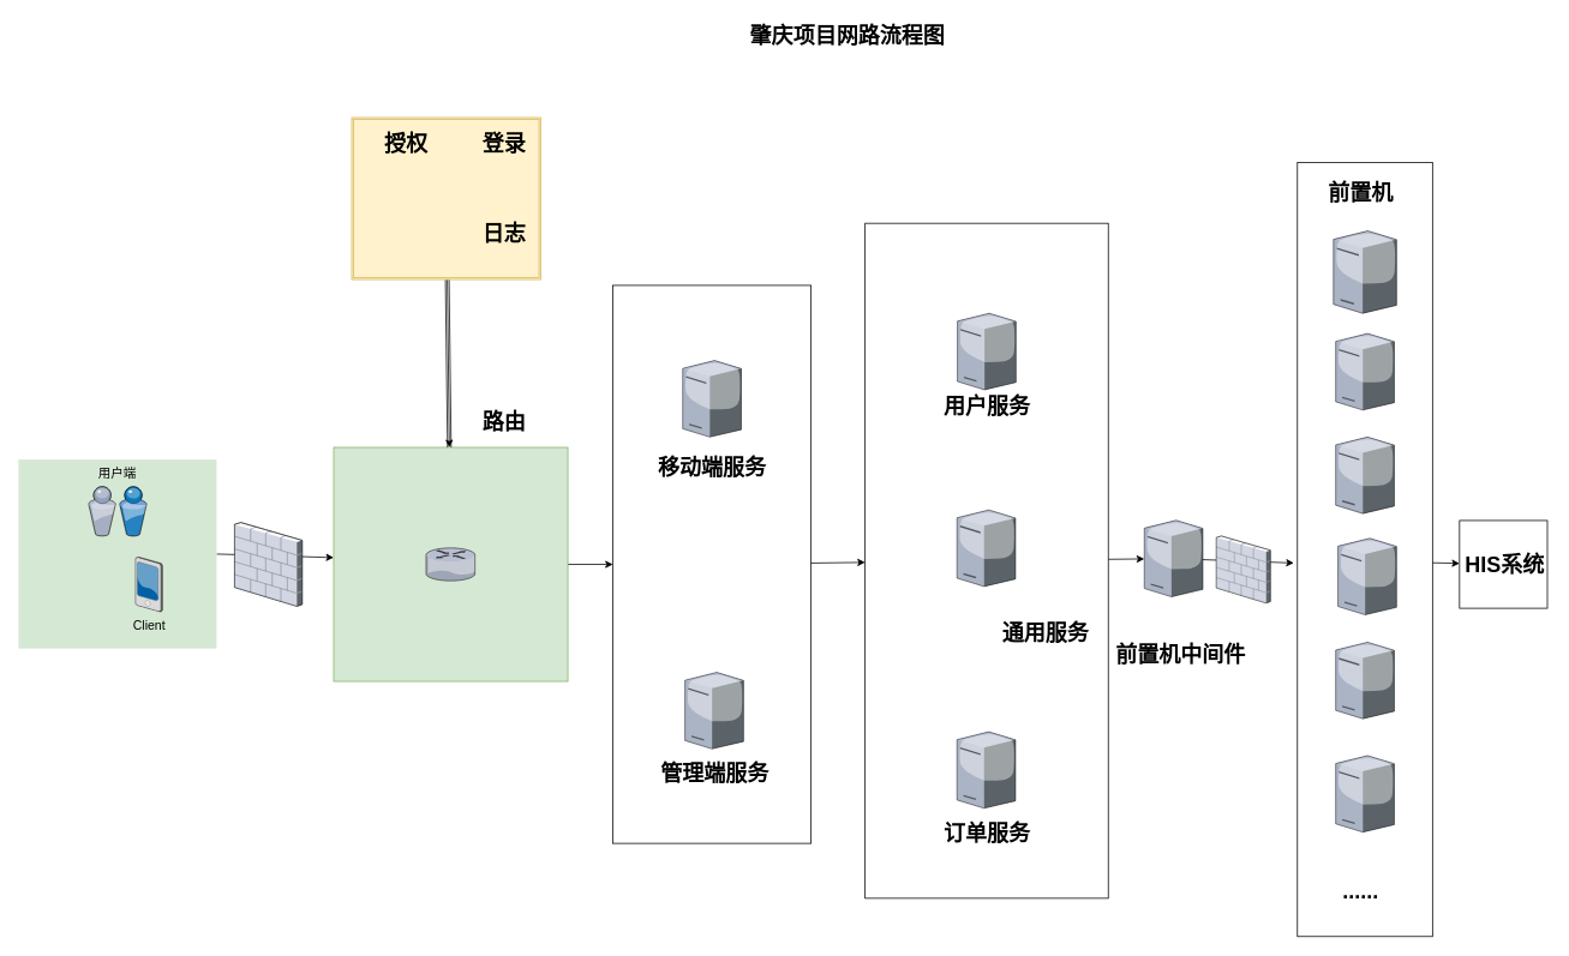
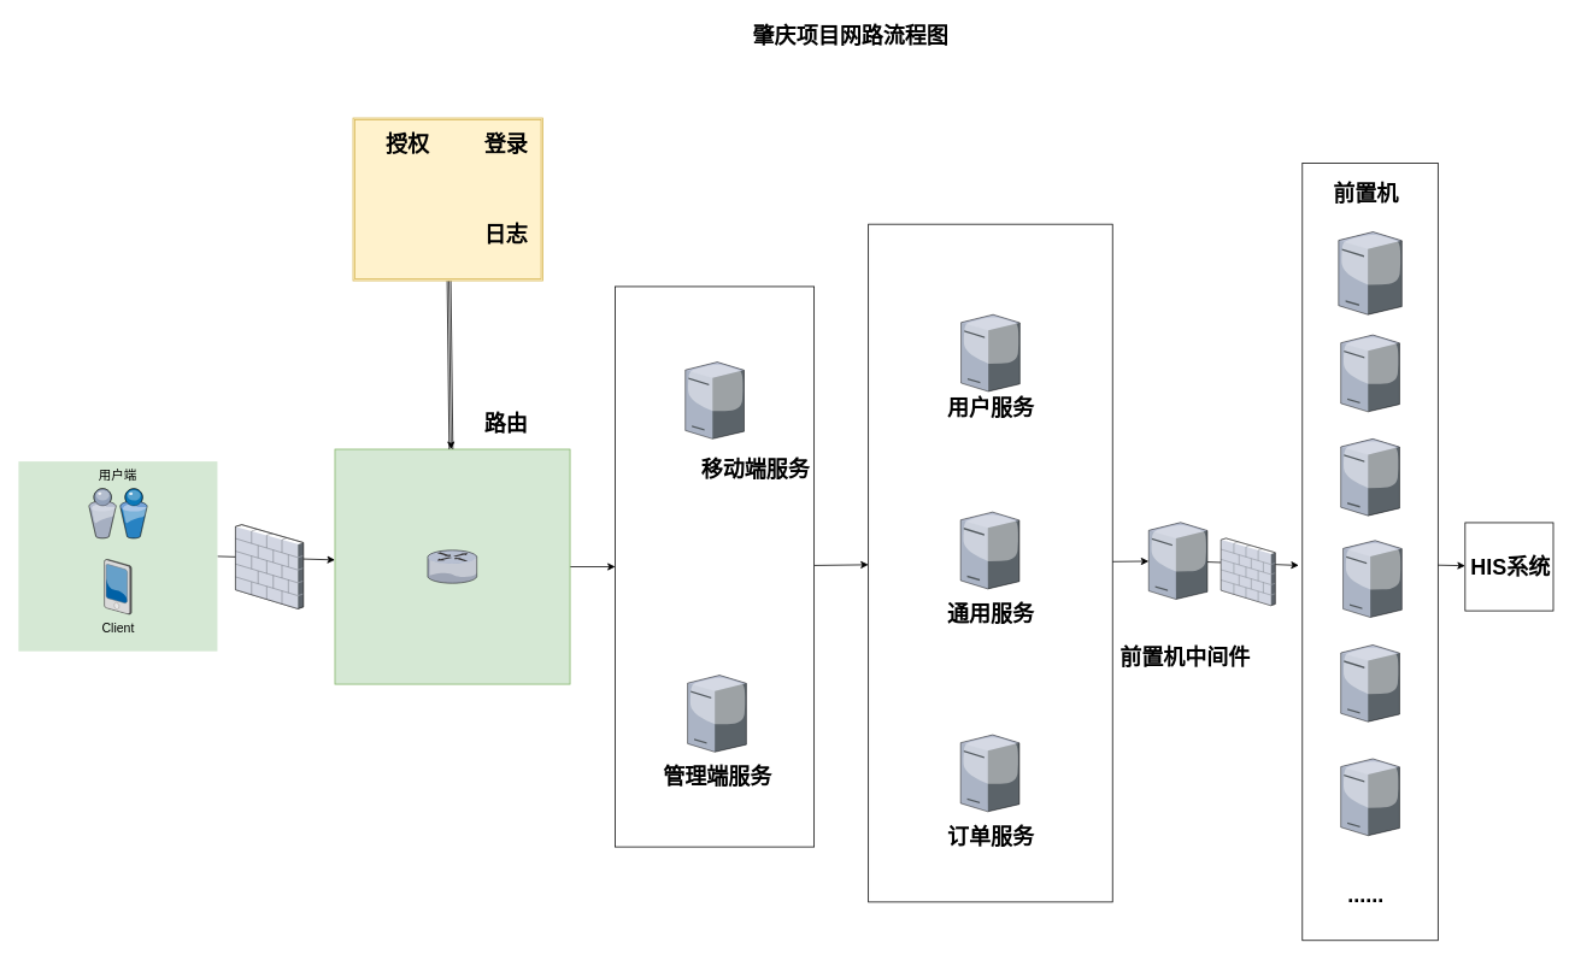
- <mxCell id="22" value="移动端服务" style="text;strokeColor=none;fillColor=none;html=1;fontSize=24;fontStyle=1;verticalAlign=middle;align=center;" vertex="1" parent="1"><mxGeometry x="740" y="500" width="100" height="40" as="geometry" /></mxCell>
+ <mxCell id="22" value="移动端服务" style="text;strokeColor=none;fillColor=none;html=1;fontSize=24;fontStyle=1;verticalAlign=middle;align=center;" vertex="1" parent="1"><mxGeometry x="785" y="500" width="100" height="40" as="geometry" /></mxCell>
- <mxCell id="4" value="Client" style="verticalLabelPosition=bottom;aspect=fixed;html=1;verticalAlign=top;strokeColor=none;shape=mxgraph.citrix.pda;fillColor=#66B2FF;gradientColor=#0066CC;fontSize=14;" parent="1" vertex="1"><mxGeometry x="150" y="618.25" width="30" height="61" as="geometry" /></mxCell>
+ <mxCell id="4" value="Client" style="verticalLabelPosition=bottom;aspect=fixed;html=1;verticalAlign=top;strokeColor=none;shape=mxgraph.citrix.pda;fillColor=#66B2FF;gradientColor=#0066CC;fontSize=14;" parent="1" vertex="1"><mxGeometry x="115" y="618.25" width="30" height="61" as="geometry" /></mxCell>
- <mxCell id="37" value="通用服务" style="text;strokeColor=none;fillColor=none;html=1;fontSize=24;fontStyle=1;verticalAlign=middle;align=center;" vertex="1" parent="1"><mxGeometry x="1109.5" y="683.5" width="100" height="40" as="geometry" /></mxCell>
+ <mxCell id="37" value="通用服务" style="text;strokeColor=none;fillColor=none;html=1;fontSize=24;fontStyle=1;verticalAlign=middle;align=center;" vertex="1" parent="1"><mxGeometry x="1044.5" y="658.5" width="100" height="40" as="geometry" /></mxCell>
